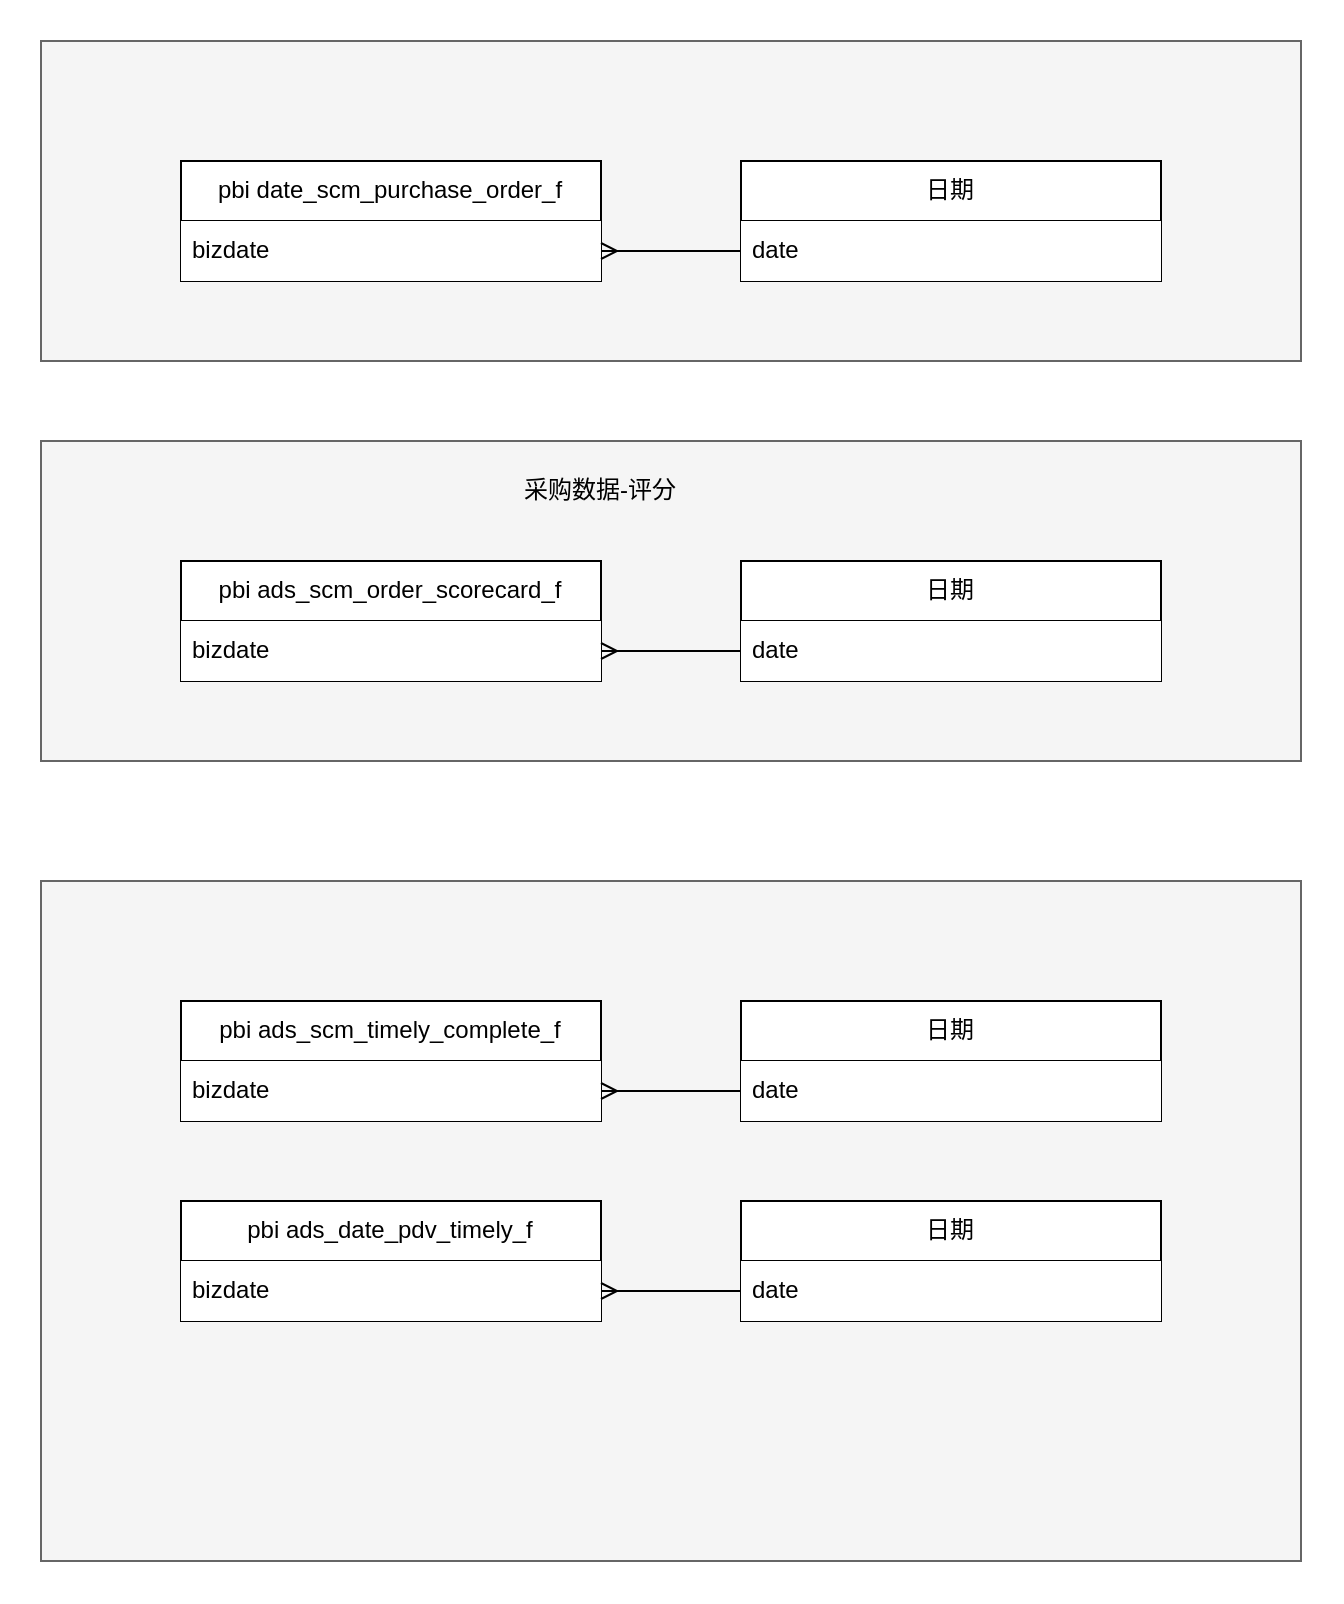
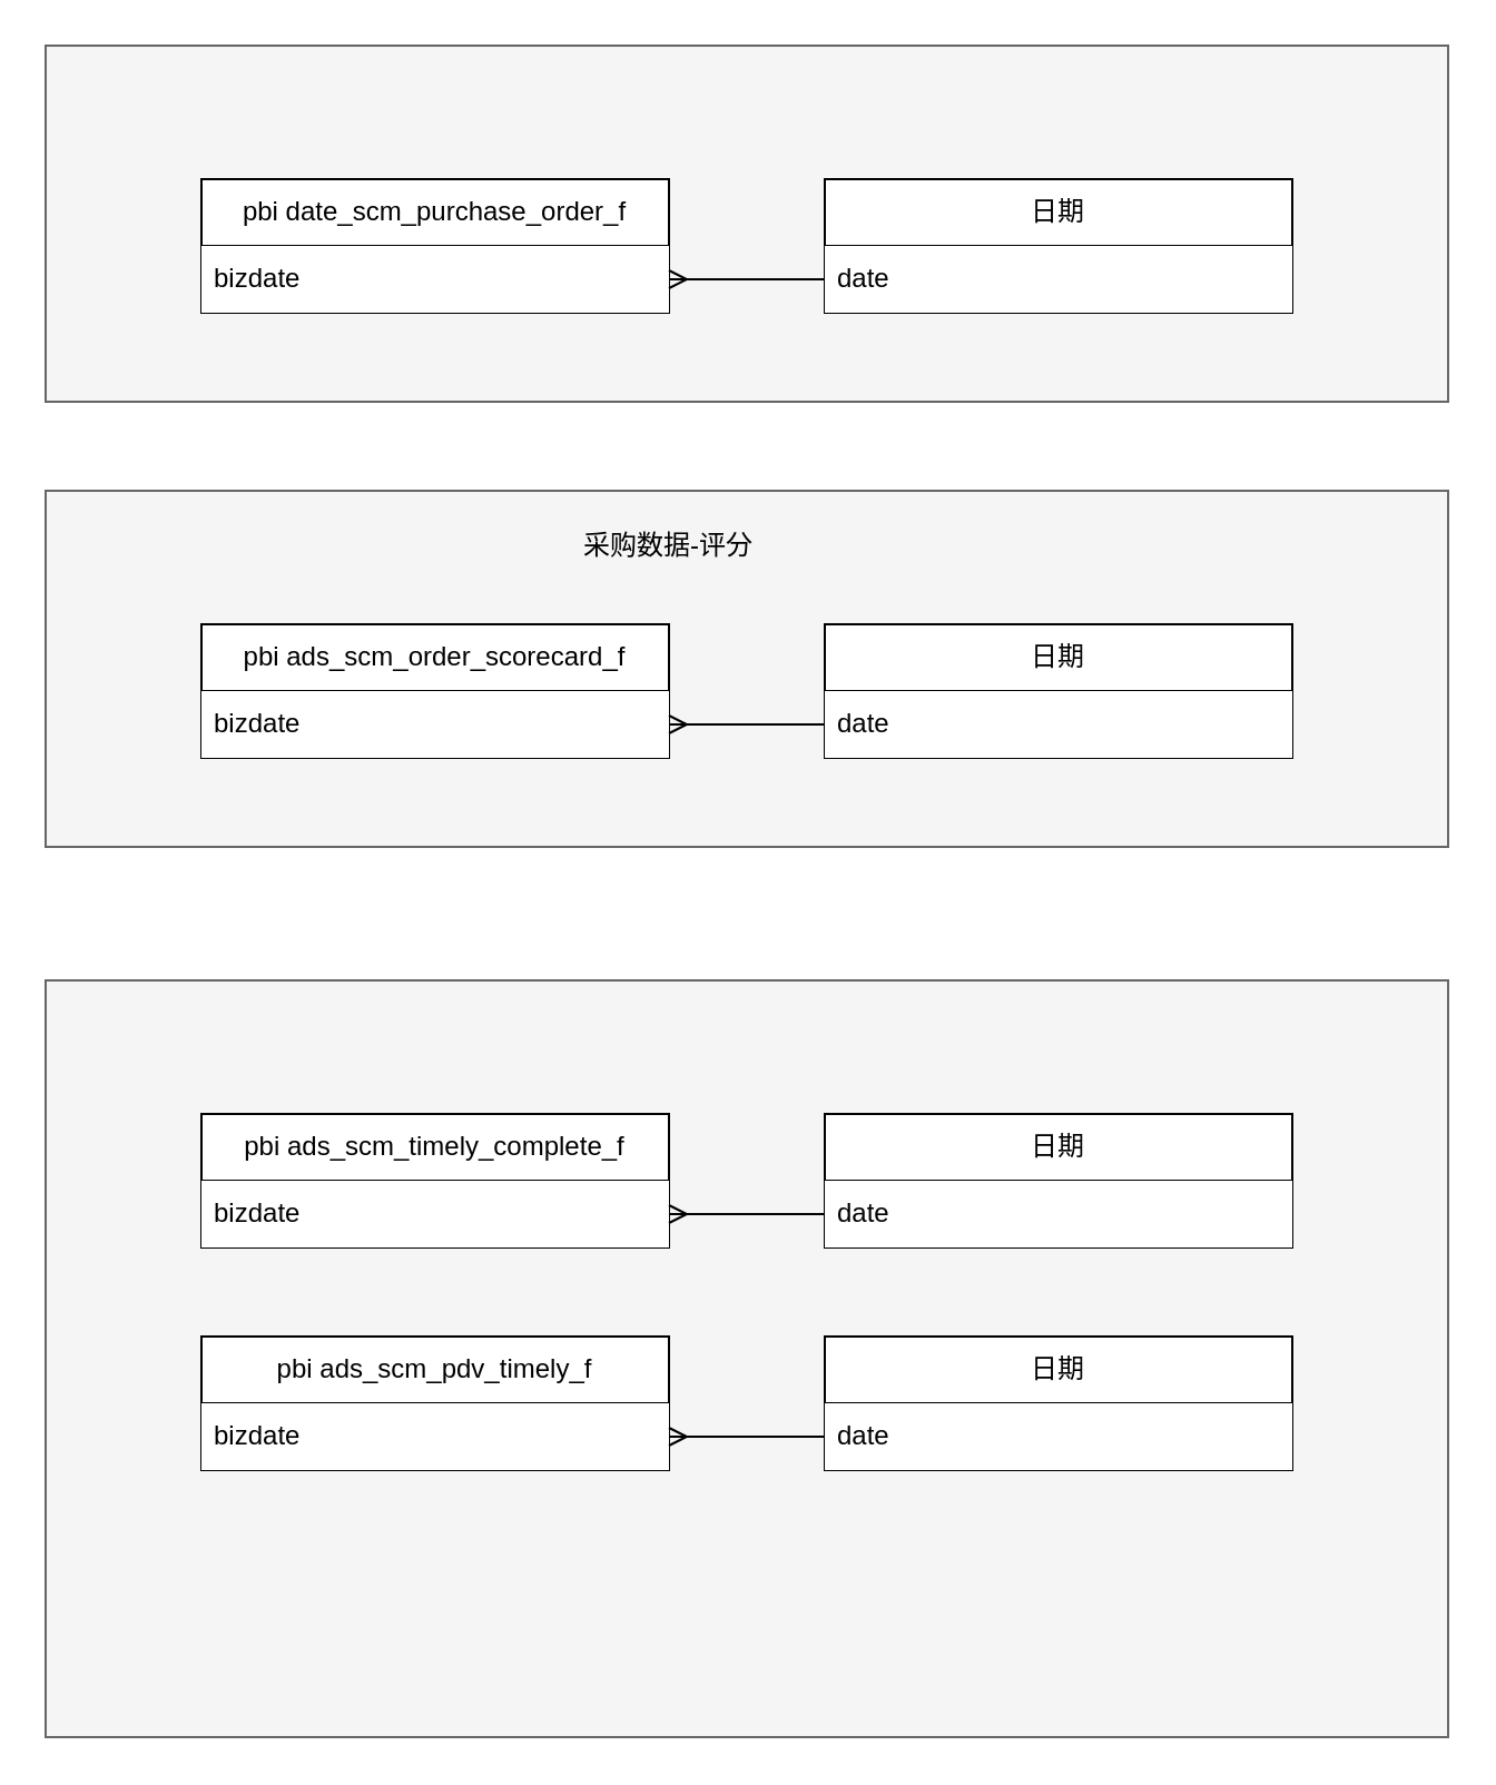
- <mxCell id="21" value="pbi ads_date_pdv_timely_f" style="swimlane;fontStyle=0;childLayout=stackLayout;horizontal=1;startSize=30;horizontalStack=0;resizeParent=1;resizeParentMax=0;resizeLast=0;collapsible=1;marginBottom=0;whiteSpace=wrap;html=1;" vertex="1" parent="1"><mxGeometry x="90" y="600" width="210" height="60" as="geometry" /></mxCell>
+ <mxCell id="21" value="pbi ads_scm_pdv_timely_f" style="swimlane;fontStyle=0;childLayout=stackLayout;horizontal=1;startSize=30;horizontalStack=0;resizeParent=1;resizeParentMax=0;resizeLast=0;collapsible=1;marginBottom=0;whiteSpace=wrap;html=1;" vertex="1" parent="1"><mxGeometry x="90" y="600" width="210" height="60" as="geometry" /></mxCell>
